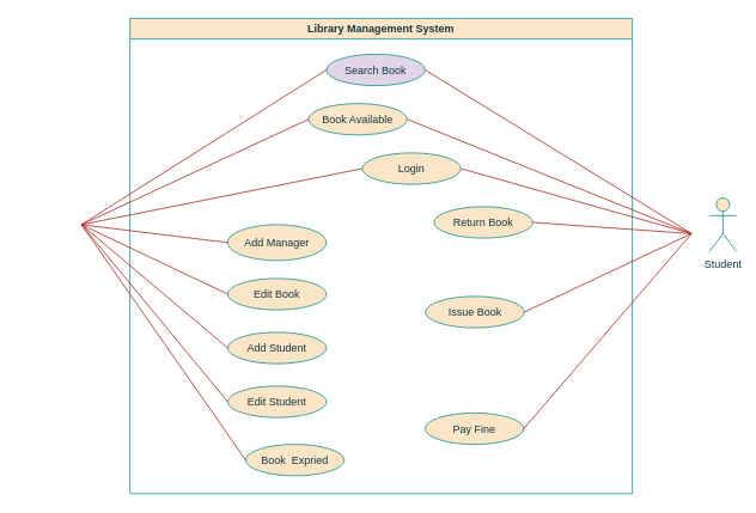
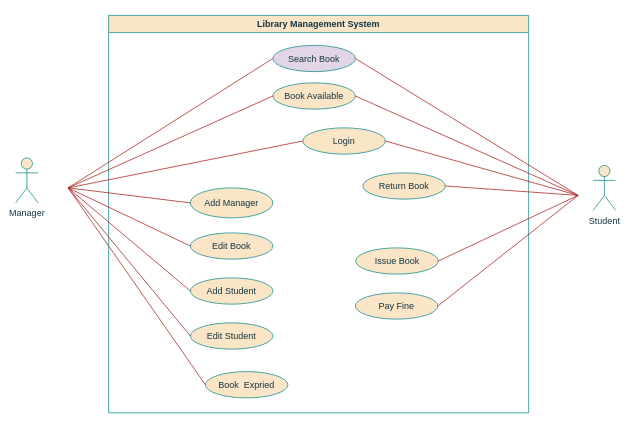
- <mxCell id="9" value="Book Available" style="ellipse;whiteSpace=wrap;html=1;labelBackgroundColor=none;fillColor=#FAE5C7;strokeColor=#0F8B8D;fontColor=#143642;" parent="3" vertex="1"><mxGeometry x="199" y="95" width="110" height="35" as="geometry" /></mxCell>
+ <mxCell id="9" value="Book Available" style="ellipse;whiteSpace=wrap;html=1;labelBackgroundColor=none;fillColor=#FAE5C7;strokeColor=#0F8B8D;fontColor=#143642;" parent="3" vertex="1"><mxGeometry x="219" y="90" width="110" height="35" as="geometry" /></mxCell>
+ <mxCell id="2" value="Manager" style="shape=umlActor;verticalLabelPosition=bottom;verticalAlign=top;html=1;outlineConnect=0;labelBackgroundColor=none;fillColor=#FAE5C7;strokeColor=#0F8B8D;fontColor=#143642;" parent="1" vertex="1"><mxGeometry x="20" y="210" width="30" height="60" as="geometry" /></mxCell>
- <mxCell id="14" value="Pay Fine" style="ellipse;whiteSpace=wrap;html=1;labelBackgroundColor=none;fillColor=#FAE5C7;strokeColor=#0F8B8D;fontColor=#143642;" parent="3" vertex="1"><mxGeometry x="329" y="440" width="110" height="35" as="geometry" /></mxCell>
+ <mxCell id="14" value="Pay Fine" style="ellipse;whiteSpace=wrap;html=1;labelBackgroundColor=none;fillColor=#FAE5C7;strokeColor=#0F8B8D;fontColor=#143642;" parent="3" vertex="1"><mxGeometry x="329" y="370" width="110" height="35" as="geometry" /></mxCell>
